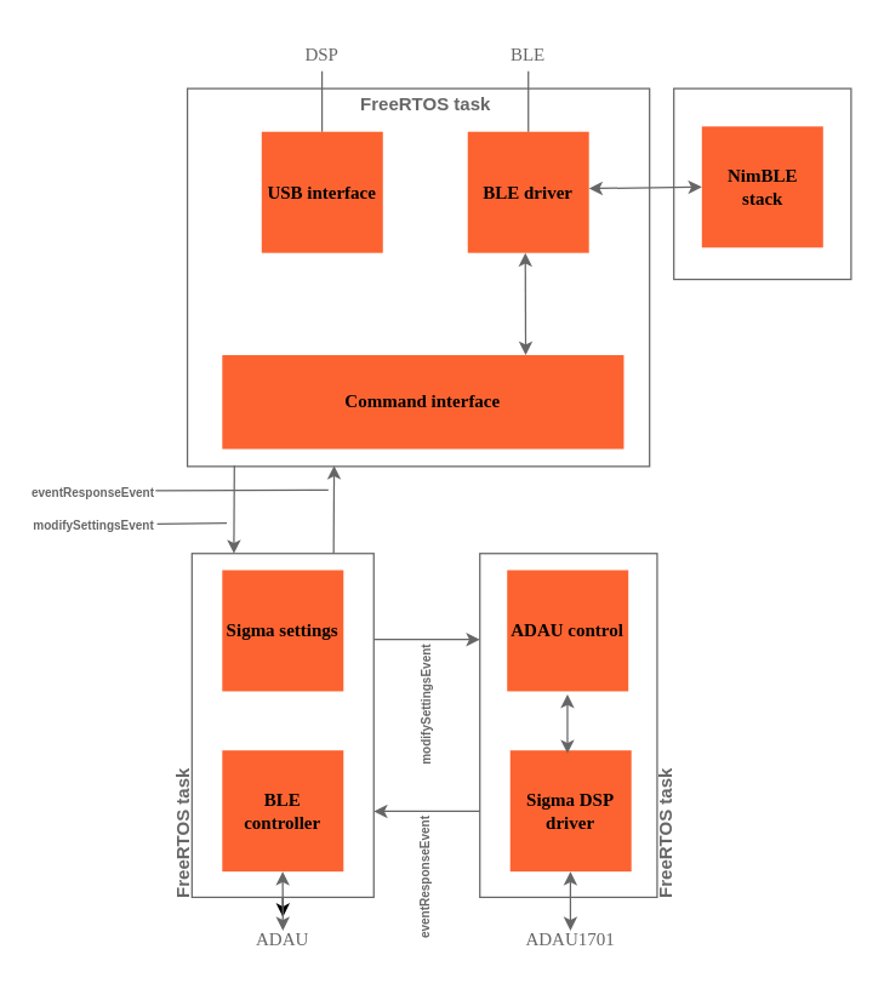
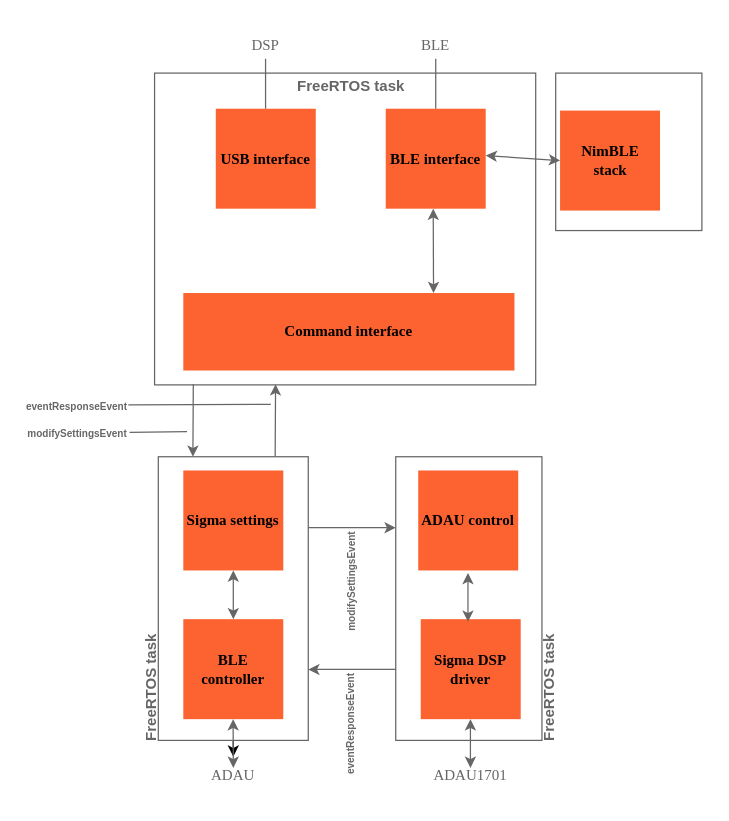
- <mxCell id="38" value="&lt;font face=&quot;Tahoma&quot;&gt;&lt;b&gt;NimBLE&lt;br&gt;stack&lt;br&gt;&lt;/b&gt;&lt;/font&gt;" style="whiteSpace=wrap;html=1;aspect=fixed;fillColor=#FC6330;strokeColor=none;" vertex="1" parent="1"><mxGeometry x="462.5" y="83" width="80" height="80" as="geometry" /></mxCell>
+ <mxCell id="38" value="&lt;font face=&quot;Tahoma&quot;&gt;&lt;b&gt;NimBLE&lt;br&gt;stack&lt;br&gt;&lt;/b&gt;&lt;/font&gt;" style="whiteSpace=wrap;html=1;aspect=fixed;fillColor=#FC6330;strokeColor=none;" vertex="1" parent="1"><mxGeometry x="447.5" y="88" width="80" height="80" as="geometry" /></mxCell>
- <mxCell id="5" value="&lt;font face=&quot;Tahoma&quot;&gt;&lt;b&gt;BLE driver&lt;br&gt;&lt;/b&gt;&lt;/font&gt;" style="whiteSpace=wrap;html=1;aspect=fixed;fillColor=#FC6330;strokeColor=none;" parent="1" vertex="1"><mxGeometry x="308" y="86.5" width="80" height="80" as="geometry" /></mxCell>
+ <mxCell id="5" value="&lt;font face=&quot;Tahoma&quot;&gt;&lt;b&gt;BLE interface&lt;br&gt;&lt;/b&gt;&lt;/font&gt;" style="whiteSpace=wrap;html=1;aspect=fixed;fillColor=#FC6330;strokeColor=none;" parent="1" vertex="1"><mxGeometry x="308" y="86.5" width="80" height="80" as="geometry" /></mxCell>
+ <mxCell id="15" style="edgeStyle=none;html=1;exitX=0.5;exitY=1;exitDx=0;exitDy=0;entryX=0.5;entryY=0;entryDx=0;entryDy=0;fontFamily=Tahoma;strokeColor=#666666;startArrow=classic;startFill=1;" parent="1" source="14" target="2" edge="1"><mxGeometry relative="1" as="geometry"><mxPoint x="257" y="457.35" as="targetPoint" /><mxPoint x="257.18" y="402.66" as="sourcePoint" /></mxGeometry></mxCell>
